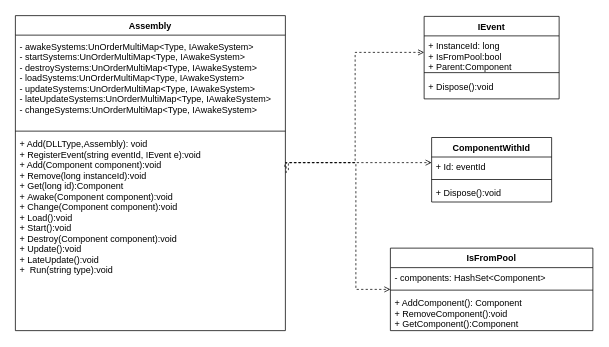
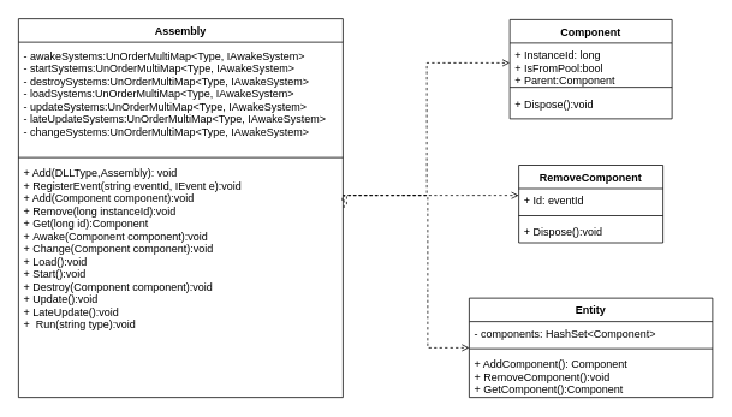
- <mxCell id="2" value="IEvent" style="swimlane;fontStyle=1;align=center;verticalAlign=top;childLayout=stackLayout;horizontal=1;startSize=26;horizontalStack=0;resizeParent=1;resizeParentMax=0;resizeLast=0;collapsible=1;marginBottom=0;" vertex="1" parent="1"><mxGeometry x="565" y="21" width="180" height="110" as="geometry" /></mxCell>
+ <mxCell id="2" value="Component" style="swimlane;fontStyle=1;align=center;verticalAlign=top;childLayout=stackLayout;horizontal=1;startSize=26;horizontalStack=0;resizeParent=1;resizeParentMax=0;resizeLast=0;collapsible=1;marginBottom=0;" vertex="1" parent="1"><mxGeometry x="565" y="21" width="180" height="110" as="geometry" /></mxCell>
- <mxCell id="6" value="ComponentWithId" style="swimlane;fontStyle=1;align=center;verticalAlign=top;childLayout=stackLayout;horizontal=1;startSize=26;horizontalStack=0;resizeParent=1;resizeParentMax=0;resizeLast=0;collapsible=1;marginBottom=0;" vertex="1" parent="1"><mxGeometry x="575" y="182.5" width="160" height="86" as="geometry" /></mxCell>
+ <mxCell id="6" value="RemoveComponent" style="swimlane;fontStyle=1;align=center;verticalAlign=top;childLayout=stackLayout;horizontal=1;startSize=26;horizontalStack=0;resizeParent=1;resizeParentMax=0;resizeLast=0;collapsible=1;marginBottom=0;" vertex="1" parent="1"><mxGeometry x="575" y="182.5" width="160" height="86" as="geometry" /></mxCell>
- <mxCell id="10" value="IsFromPool" style="swimlane;fontStyle=1;align=center;verticalAlign=top;childLayout=stackLayout;horizontal=1;startSize=26;horizontalStack=0;resizeParent=1;resizeParentMax=0;resizeLast=0;collapsible=1;marginBottom=0;" vertex="1" parent="1"><mxGeometry x="520" y="330" width="270" height="110" as="geometry" /></mxCell>
+ <mxCell id="10" value="Entity" style="swimlane;fontStyle=1;align=center;verticalAlign=top;childLayout=stackLayout;horizontal=1;startSize=26;horizontalStack=0;resizeParent=1;resizeParentMax=0;resizeLast=0;collapsible=1;marginBottom=0;" vertex="1" parent="1"><mxGeometry x="520" y="330" width="270" height="110" as="geometry" /></mxCell>
